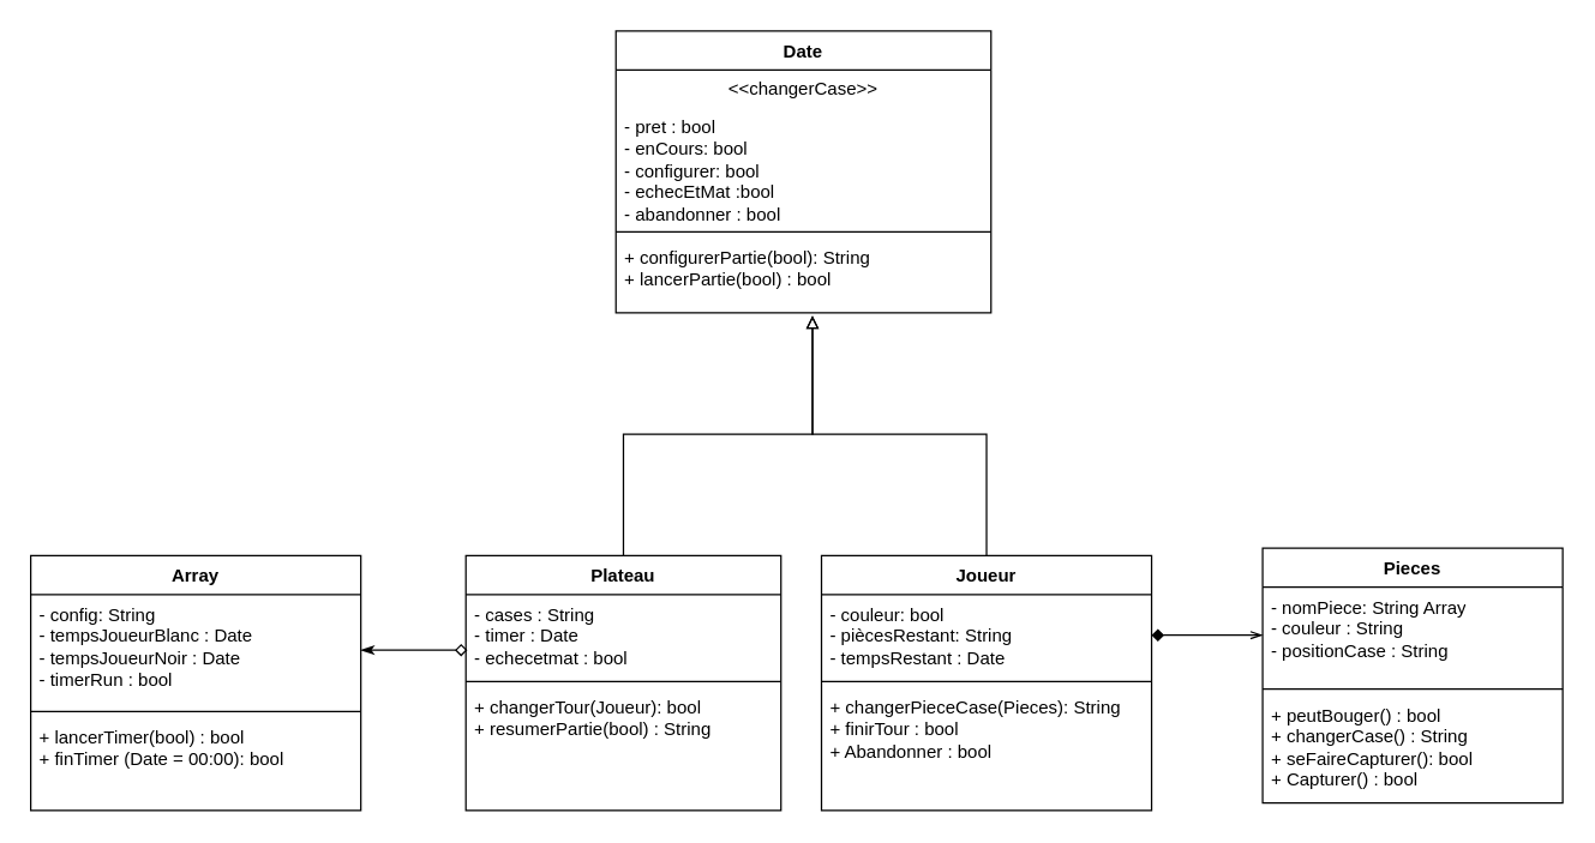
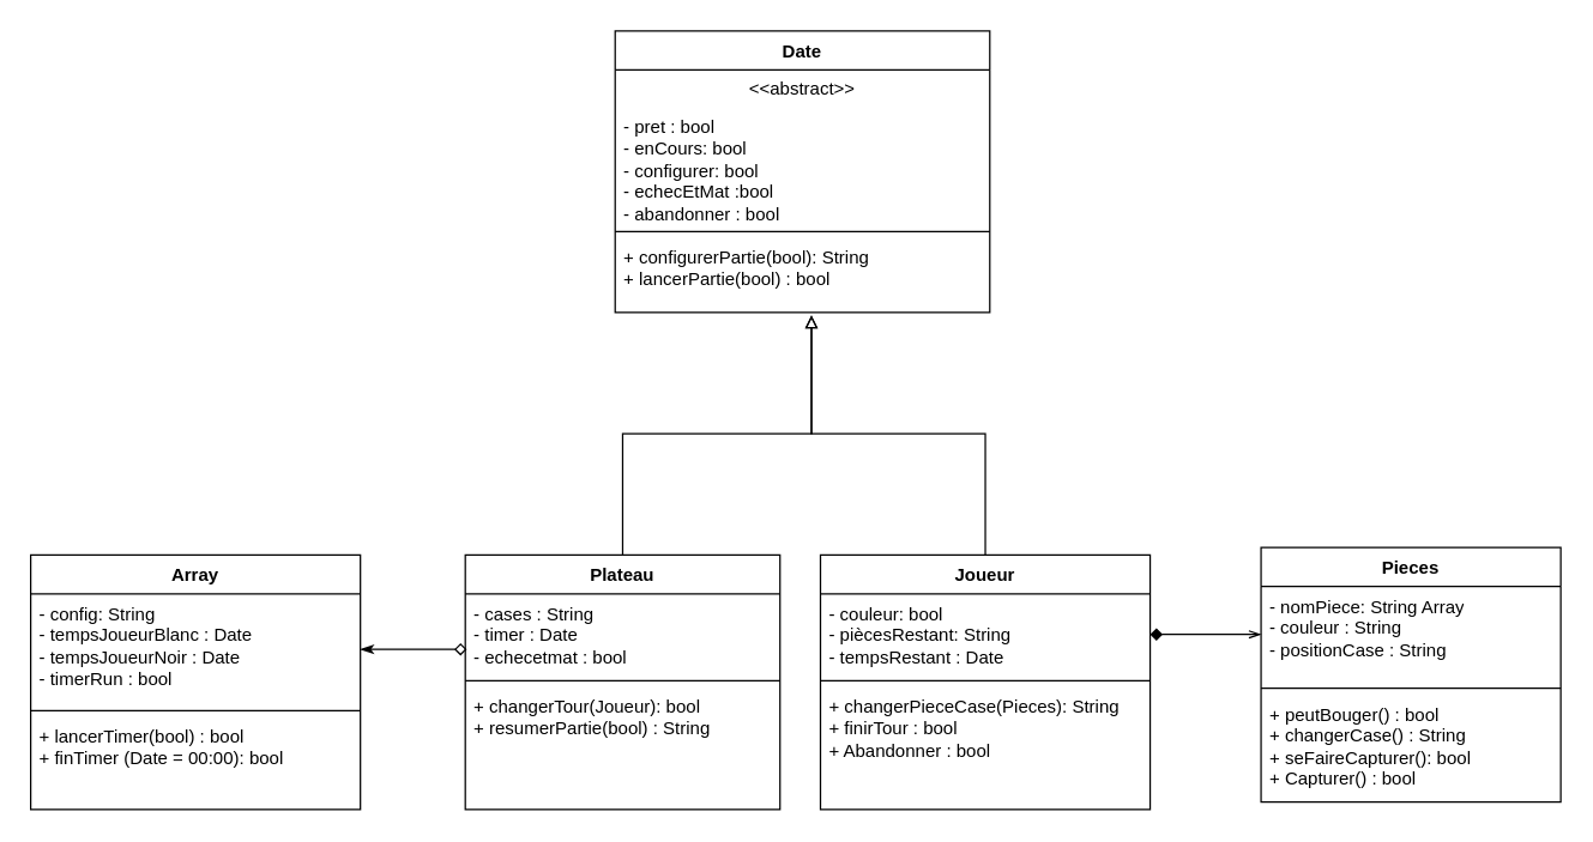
- <mxCell id="21" value="&amp;lt;&amp;lt;changerCase&amp;gt;&amp;gt;" style="text;html=1;strokeColor=none;fillColor=none;align=center;verticalAlign=middle;spacingLeft=4;spacingRight=4;overflow=hidden;rotatable=0;points=[[0,0.5],[1,0.5]];portConstraint=eastwest;whiteSpace=wrap;" vertex="1" parent="20"><mxGeometry y="26" width="250" height="25" as="geometry" /></mxCell>
+ <mxCell id="21" value="&amp;lt;&amp;lt;abstract&amp;gt;&amp;gt;" style="text;html=1;strokeColor=none;fillColor=none;align=center;verticalAlign=middle;spacingLeft=4;spacingRight=4;overflow=hidden;rotatable=0;points=[[0,0.5],[1,0.5]];portConstraint=eastwest;whiteSpace=wrap;" vertex="1" parent="20"><mxGeometry y="26" width="250" height="25" as="geometry" /></mxCell>
